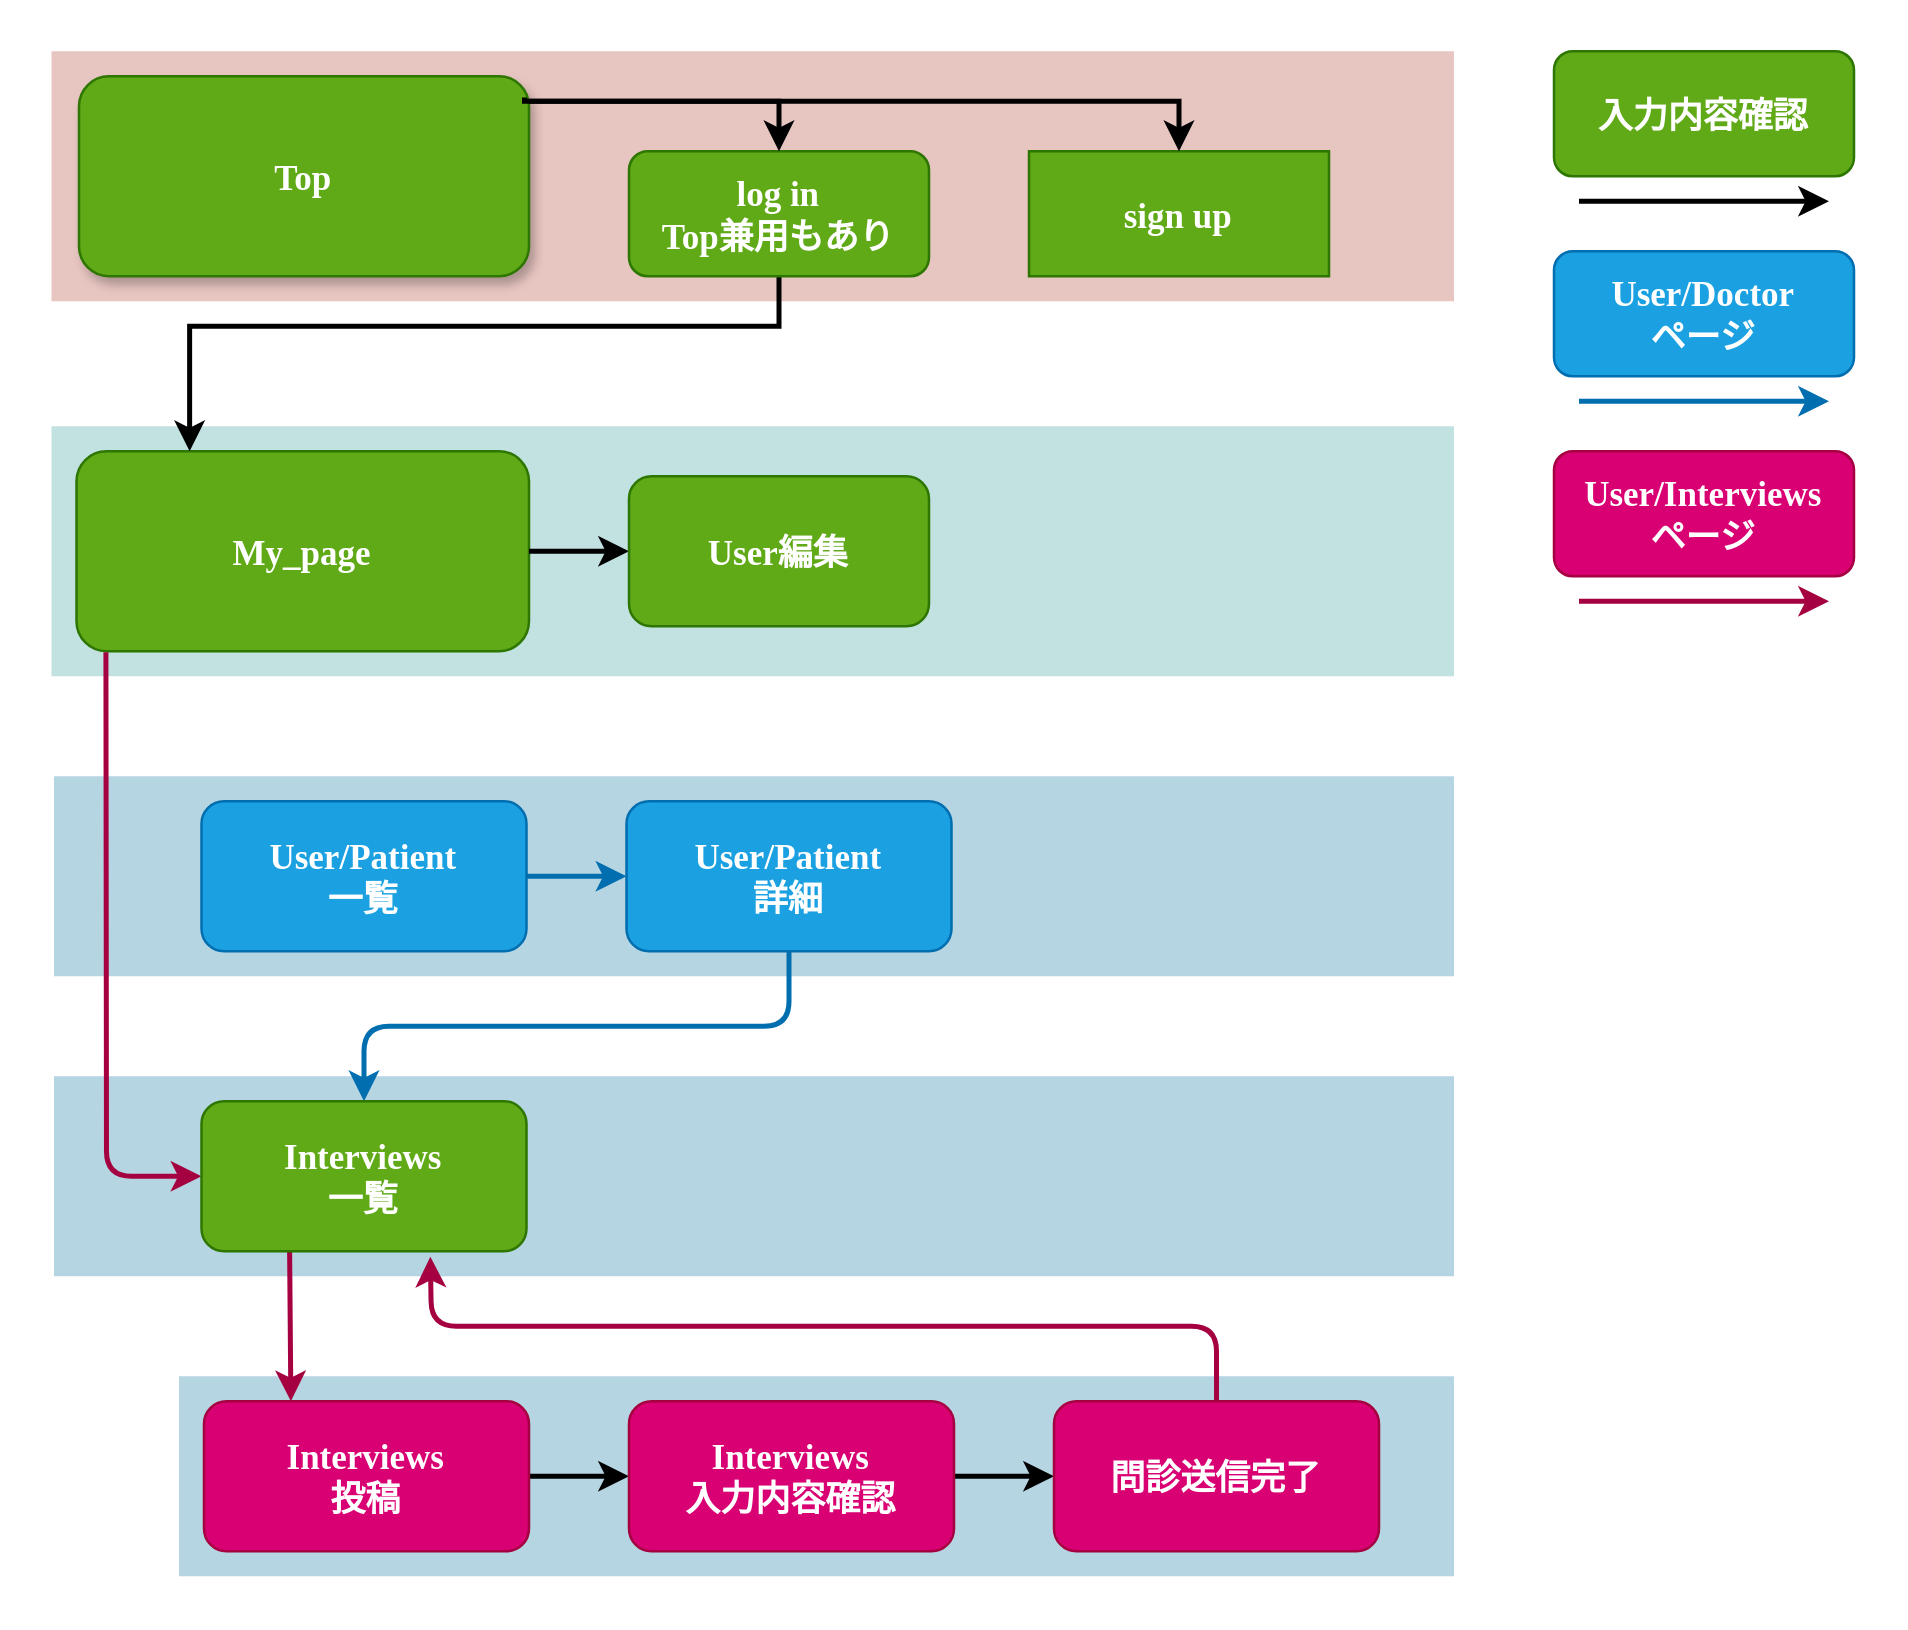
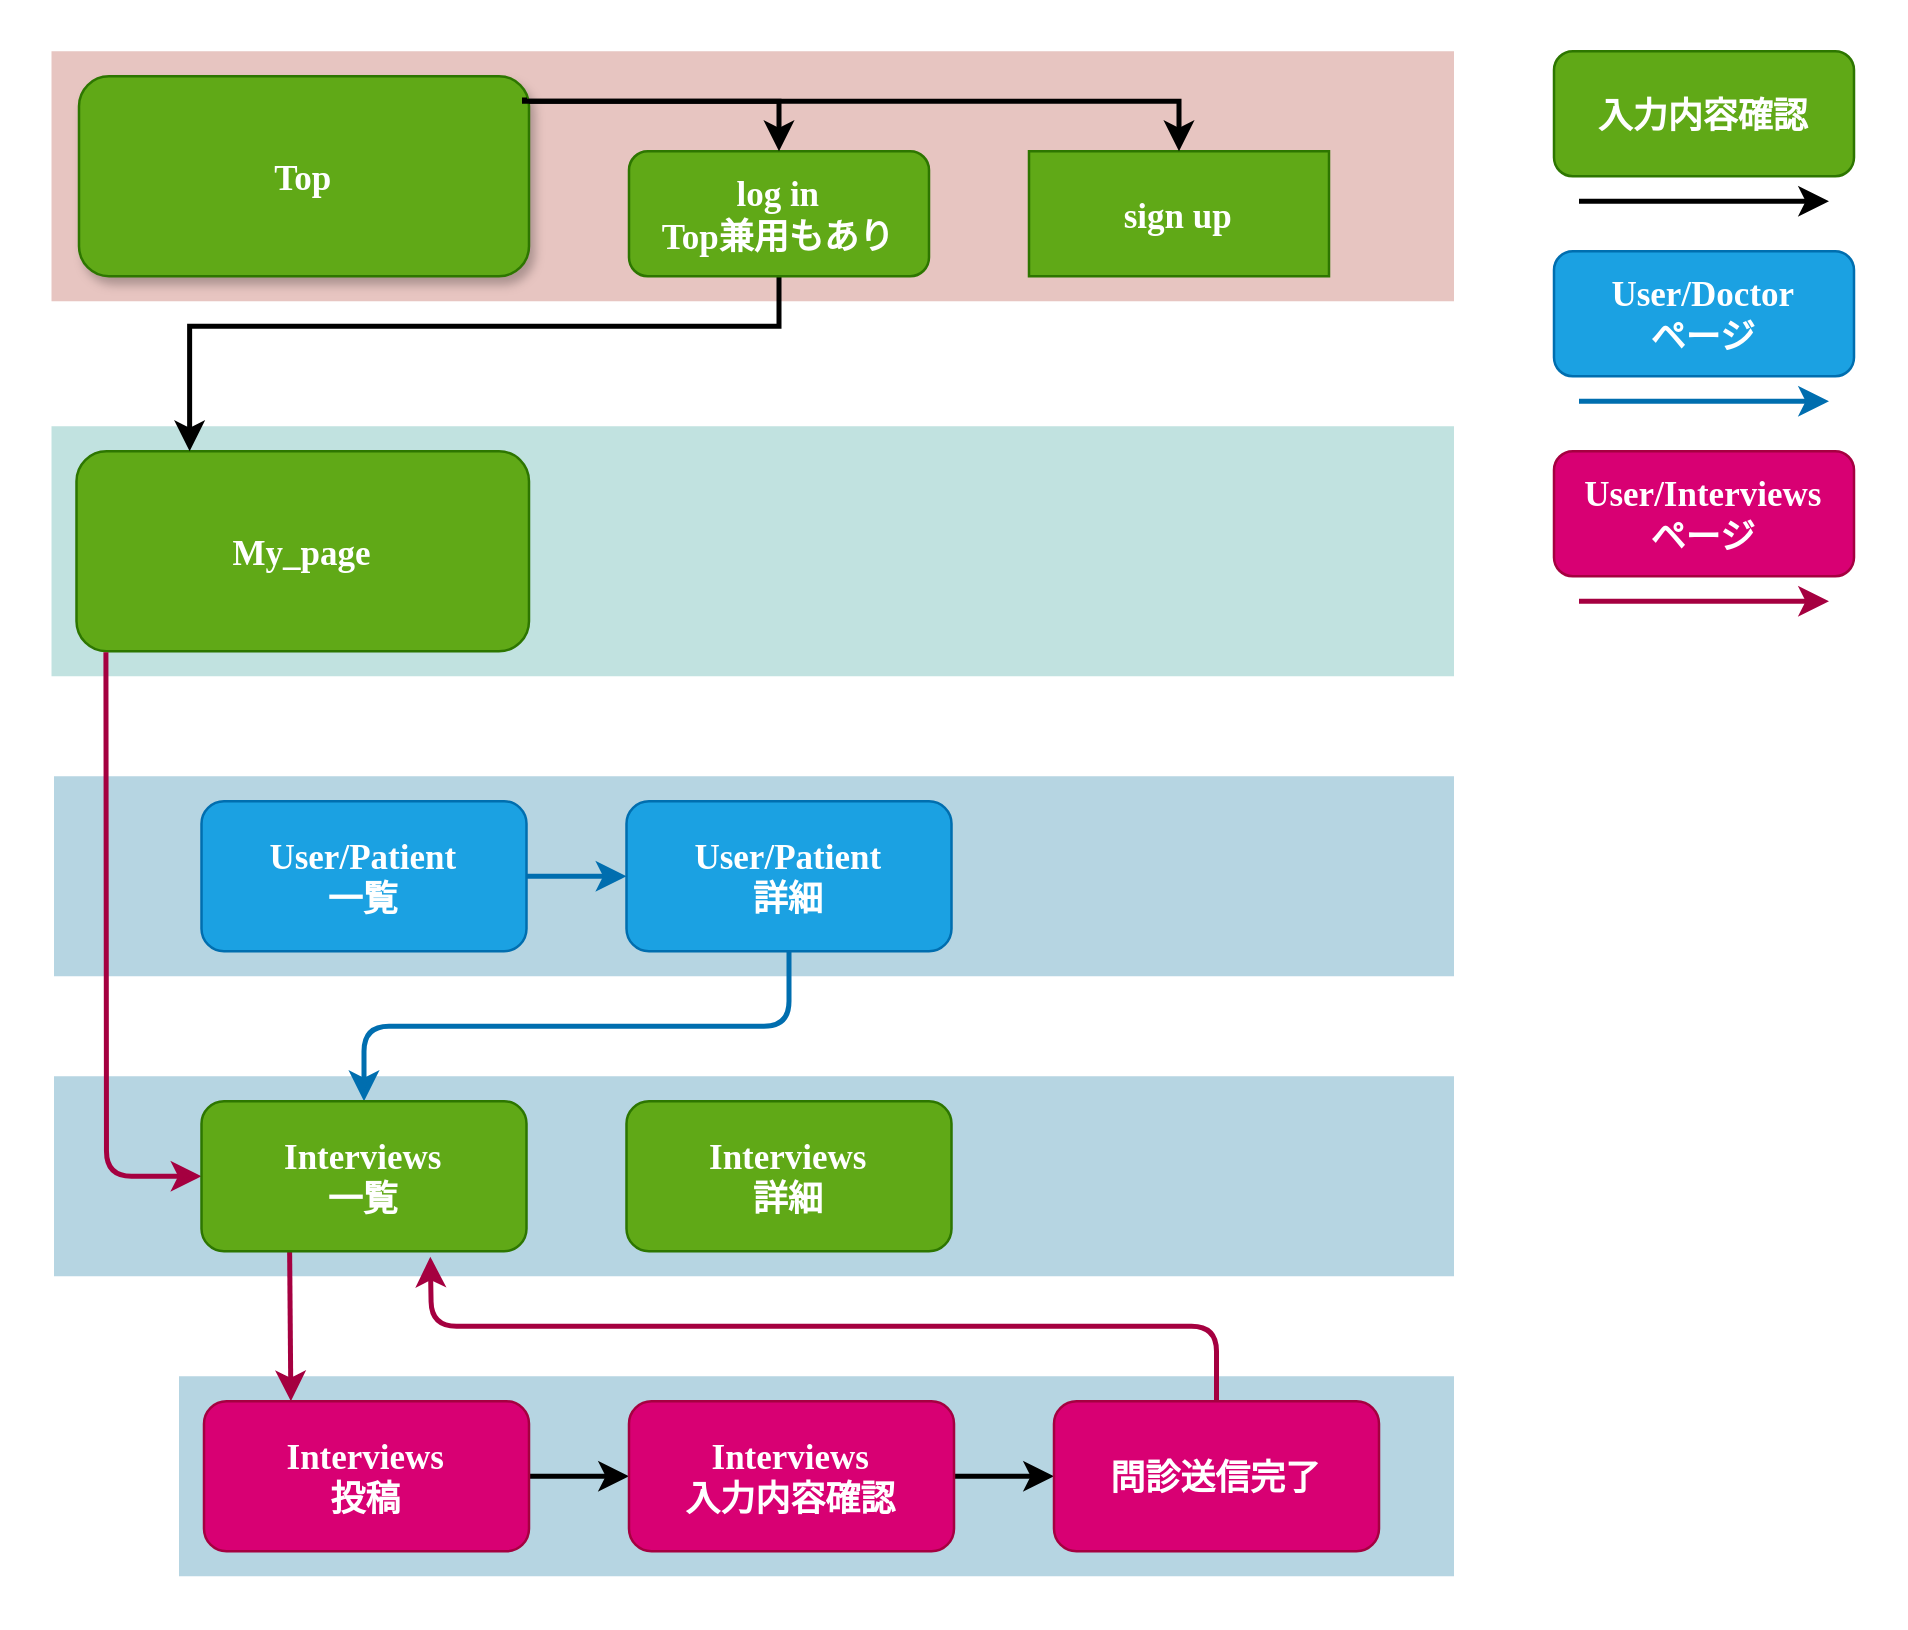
- <mxCell id="22" value="" style="edgeStyle=elbowEdgeStyle;elbow=vertical;strokeWidth=2;rounded=1;entryX=0;entryY=0.5;entryDx=0;entryDy=0;exitX=1;exitY=0.5;exitDx=0;exitDy=0;" parent="1" source="8" target="29" edge="1"><mxGeometry x="-100" y="-2.842e-14" width="100" height="100" as="geometry"><mxPoint x="365" y="280" as="sourcePoint" /><mxPoint y="-20" as="targetPoint" x="-19" /></mxGeometry></mxCell>
- <mxCell id="29" value="User編集" style="rounded=1;fillColor=#60a917;strokeColor=#2D7600;fontColor=#ffffff;fontStyle=1;fontFamily=Tahoma;fontSize=14" parent="1" vertex="1"><mxGeometry x="251" y="190" width="120" height="60" as="geometry" /></mxCell>
+ <mxCell id="13" value="Interviews&#10;詳細" style="rounded=1;fillColor=#60a917;strokeColor=#2D7600;fontColor=#ffffff;fontStyle=1;fontFamily=Tahoma;fontSize=14" parent="1" vertex="1"><mxGeometry x="250" y="440" width="130" height="60" as="geometry" /></mxCell>
